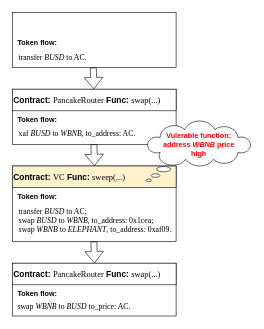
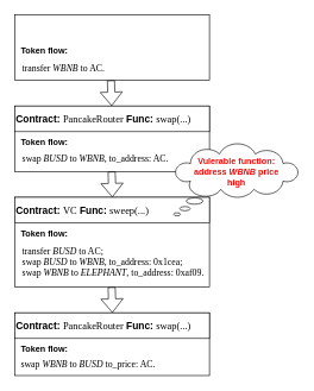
- <mxCell id="4" value="&lt;font face=&quot;Times New Roman&quot; style=&quot;font-size: 13px;&quot;&gt;transfer &lt;i style=&quot;font-size: 13px;&quot;&gt;BUSD&lt;/i&gt;&amp;nbsp;to AC.&lt;/font&gt;" style="text;html=1;strokeColor=none;fillColor=none;align=left;verticalAlign=middle;whiteSpace=wrap;rounded=0;fontSize=13;" vertex="1" parent="1"><mxGeometry x="29" y="78.25" width="276" height="30.5" as="geometry" /></mxCell>
+ <mxCell id="4" value="&lt;font face=&quot;Times New Roman&quot; style=&quot;font-size: 13px;&quot;&gt;transfer &lt;i style=&quot;font-size: 13px;&quot;&gt;WBNB&lt;/i&gt;&amp;nbsp;to AC.&lt;/font&gt;" style="text;html=1;strokeColor=none;fillColor=none;align=left;verticalAlign=middle;whiteSpace=wrap;rounded=0;fontSize=13;" vertex="1" parent="1"><mxGeometry x="29" y="78.25" width="276" height="30.5" as="geometry" /></mxCell>
- <mxCell id="8" value="&lt;font face=&quot;Times New Roman&quot; style=&quot;font-size: 13px;&quot;&gt;xaf &lt;i style=&quot;font-size: 13px;&quot;&gt;BUSD&lt;/i&gt; to &lt;i style=&quot;font-size: 13px;&quot;&gt;WBNB&lt;/i&gt;, to_address: AC.&lt;/font&gt;" style="text;html=1;strokeColor=none;fillColor=none;align=left;verticalAlign=middle;whiteSpace=wrap;rounded=0;fontSize=13;" vertex="1" parent="1"><mxGeometry x="29" y="206.25" width="276" height="30.5" as="geometry" /></mxCell>
+ <mxCell id="8" value="&lt;font face=&quot;Times New Roman&quot; style=&quot;font-size: 13px;&quot;&gt;swap &lt;i style=&quot;font-size: 13px;&quot;&gt;BUSD&lt;/i&gt; to &lt;i style=&quot;font-size: 13px;&quot;&gt;WBNB&lt;/i&gt;, to_address: AC.&lt;/font&gt;" style="text;html=1;strokeColor=none;fillColor=none;align=left;verticalAlign=middle;whiteSpace=wrap;rounded=0;fontSize=13;" vertex="1" parent="1"><mxGeometry x="29" y="206.25" width="276" height="30.5" as="geometry" /></mxCell>
- <mxCell id="10" value="&lt;font style=&quot;font-size: 14px;&quot;&gt;&lt;b&gt;Contract:&lt;/b&gt;&amp;nbsp;&lt;font face=&quot;Times New Roman&quot;&gt;VC&lt;/font&gt;&amp;nbsp;&lt;b&gt;Func: &lt;/b&gt;&lt;font face=&quot;Times New Roman&quot;&gt;sweep(...)&lt;/font&gt;&lt;/font&gt;" style="rounded=0;whiteSpace=wrap;html=1;align=left;fillColor=#fff2cc;" vertex="1" parent="1"><mxGeometry x="20" y="276" width="273" height="36" as="geometry" /></mxCell>
+ <mxCell id="10" value="&lt;font style=&quot;font-size: 14px;&quot;&gt;&lt;b&gt;Contract:&lt;/b&gt;&amp;nbsp;&lt;font face=&quot;Times New Roman&quot;&gt;VC&lt;/font&gt;&amp;nbsp;&lt;b&gt;Func: &lt;/b&gt;&lt;font face=&quot;Times New Roman&quot;&gt;sweep(...)&lt;/font&gt;&lt;/font&gt;" style="rounded=0;whiteSpace=wrap;html=1;align=left;" vertex="1" parent="1"><mxGeometry x="20" y="276" width="273" height="36" as="geometry" /></mxCell>
